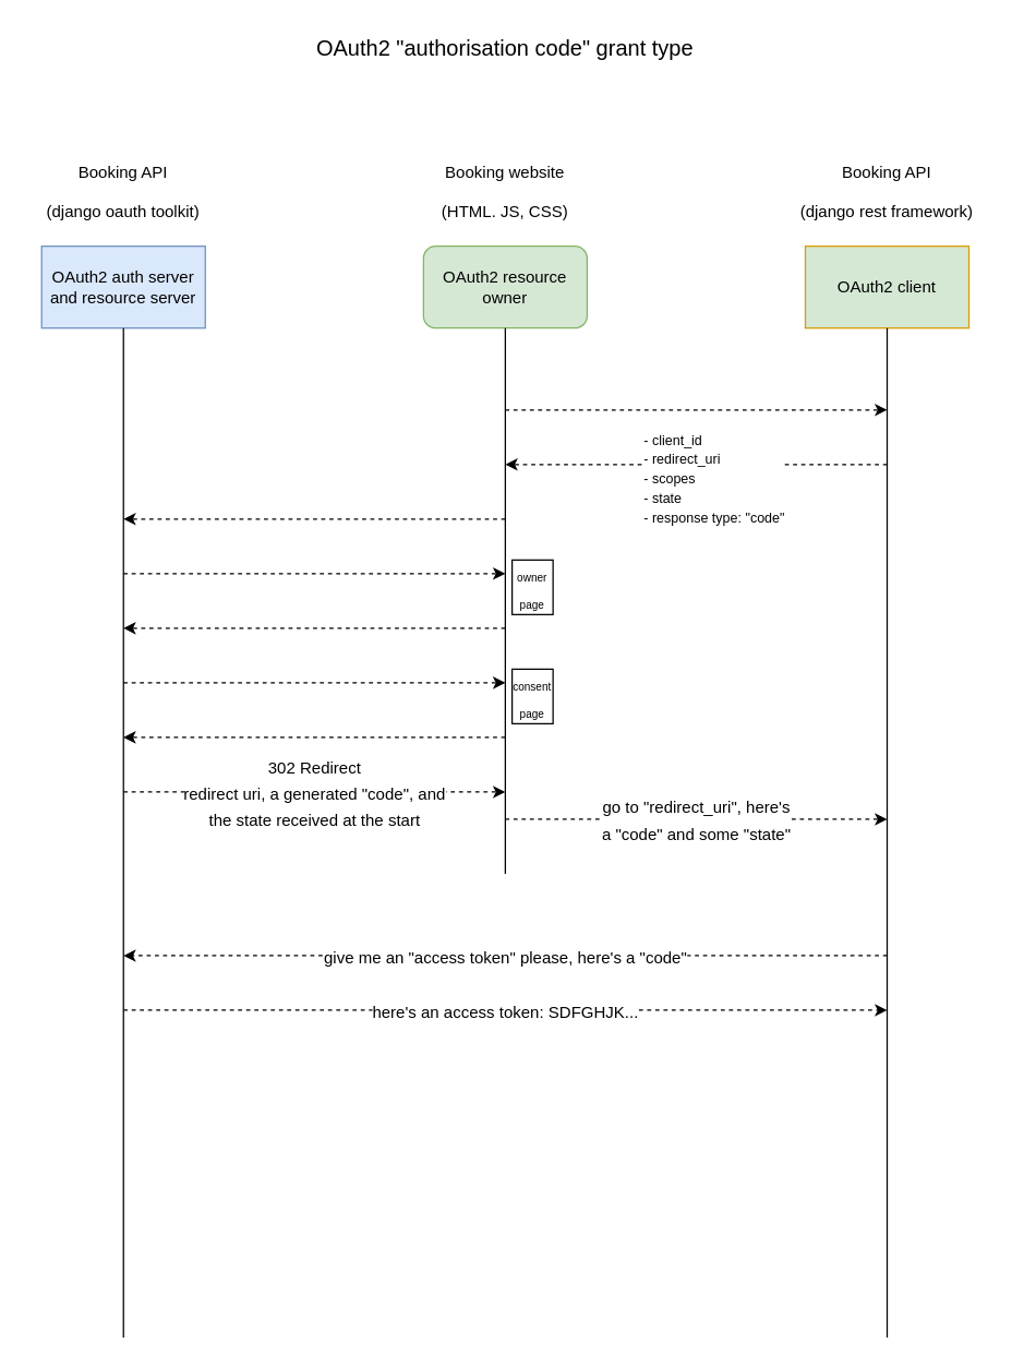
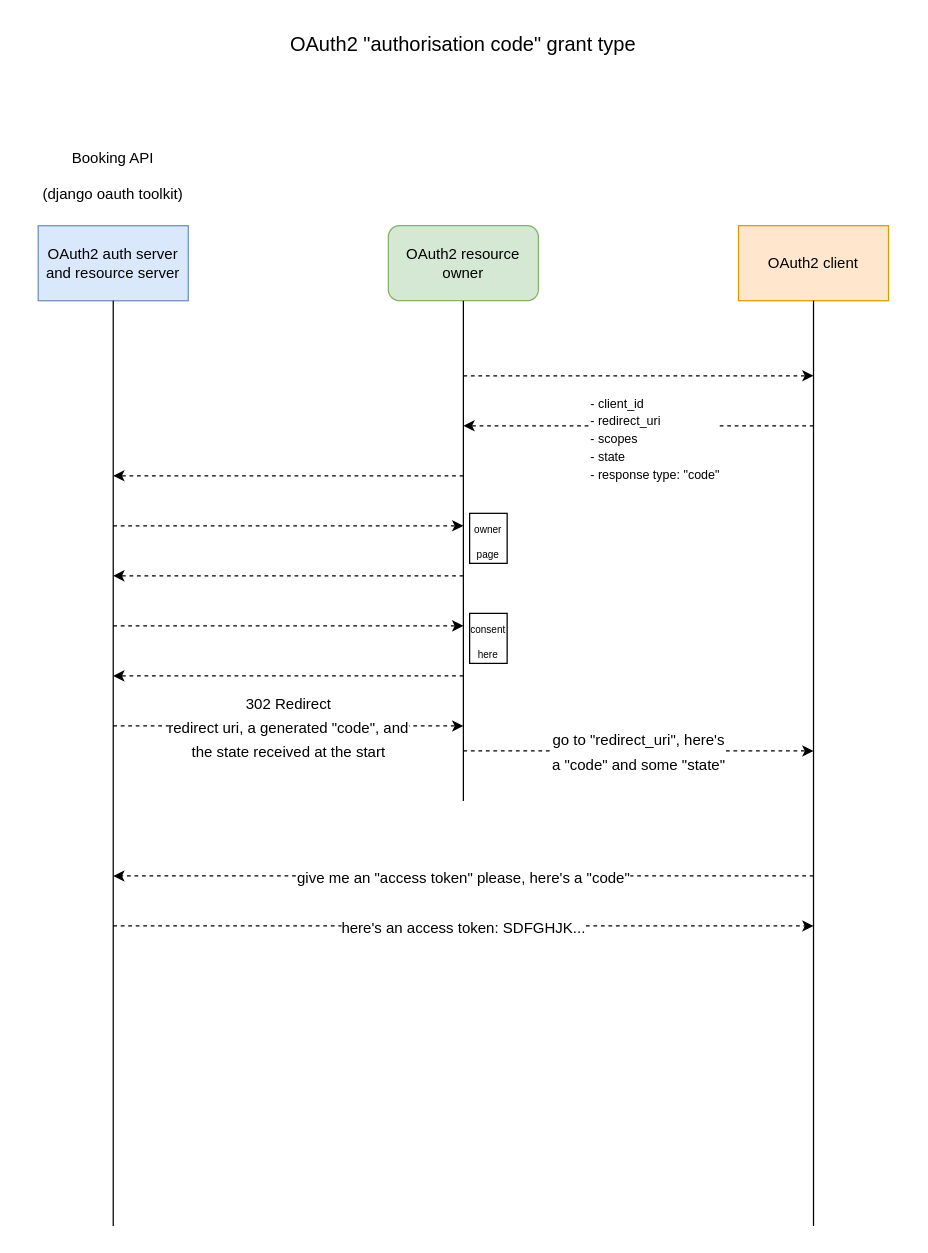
- <mxCell id="22" value="Booking website&lt;br&gt;&lt;br&gt;(HTML. JS, CSS)" style="text;html=1;strokeColor=none;fillColor=none;align=center;verticalAlign=middle;whiteSpace=wrap;rounded=0;fontSize=12;" vertex="1" parent="1"><mxGeometry x="310" y="100" width="120" height="80" as="geometry" /></mxCell>
- <mxCell id="23" value="Booking API&lt;br&gt;&lt;br&gt;(django rest framework)" style="text;html=1;strokeColor=none;fillColor=none;align=center;verticalAlign=middle;whiteSpace=wrap;rounded=0;fontSize=12;" vertex="1" parent="1"><mxGeometry x="580" y="100" width="140" height="80" as="geometry" /></mxCell>
- <mxCell id="2" value="OAuth2&amp;nbsp;client" style="rounded=0;whiteSpace=wrap;html=1;fillColor=#d5e8d4;strokeColor=#d79b00;" vertex="1" parent="1"><mxGeometry x="590" y="180" width="120" height="60" as="geometry" /></mxCell>
+ <mxCell id="2" value="OAuth2&amp;nbsp;client" style="rounded=0;whiteSpace=wrap;html=1;fillColor=#ffe6cc;strokeColor=#d79b00;" vertex="1" parent="1"><mxGeometry x="590" y="180" width="120" height="60" as="geometry" /></mxCell>
- <mxCell id="19" value="&lt;font style=&quot;font-size: 8px&quot;&gt;consent page&lt;/font&gt;" style="rounded=0;whiteSpace=wrap;html=1;fontSize=16;" vertex="1" parent="1"><mxGeometry x="375" y="490" width="30" height="40" as="geometry" /></mxCell>
+ <mxCell id="19" value="&lt;font style=&quot;font-size: 8px&quot;&gt;consent here&lt;/font&gt;" style="rounded=0;whiteSpace=wrap;html=1;fontSize=16;" vertex="1" parent="1"><mxGeometry x="375" y="490" width="30" height="40" as="geometry" /></mxCell>
